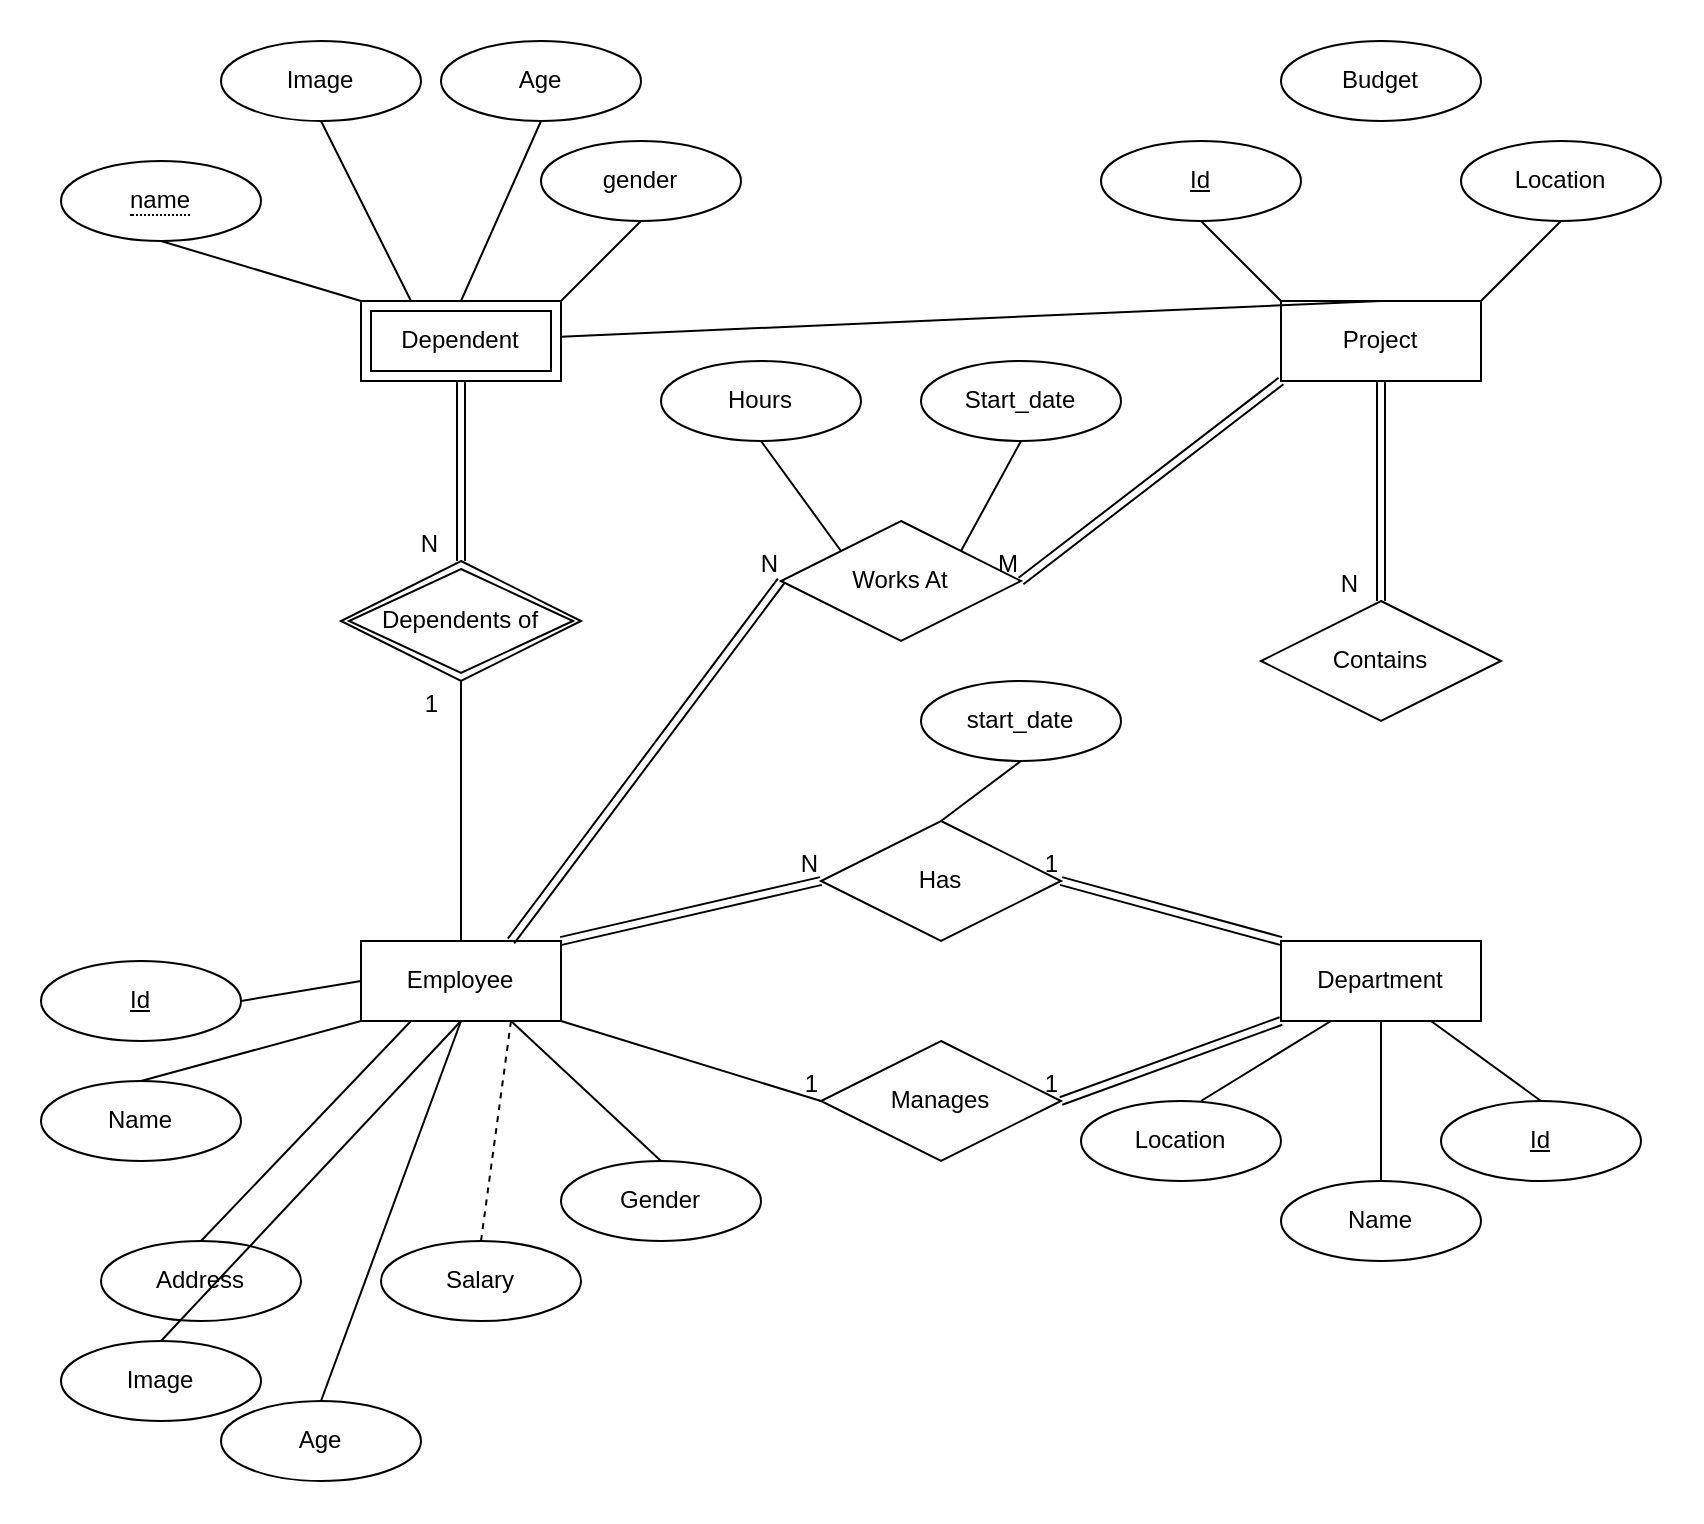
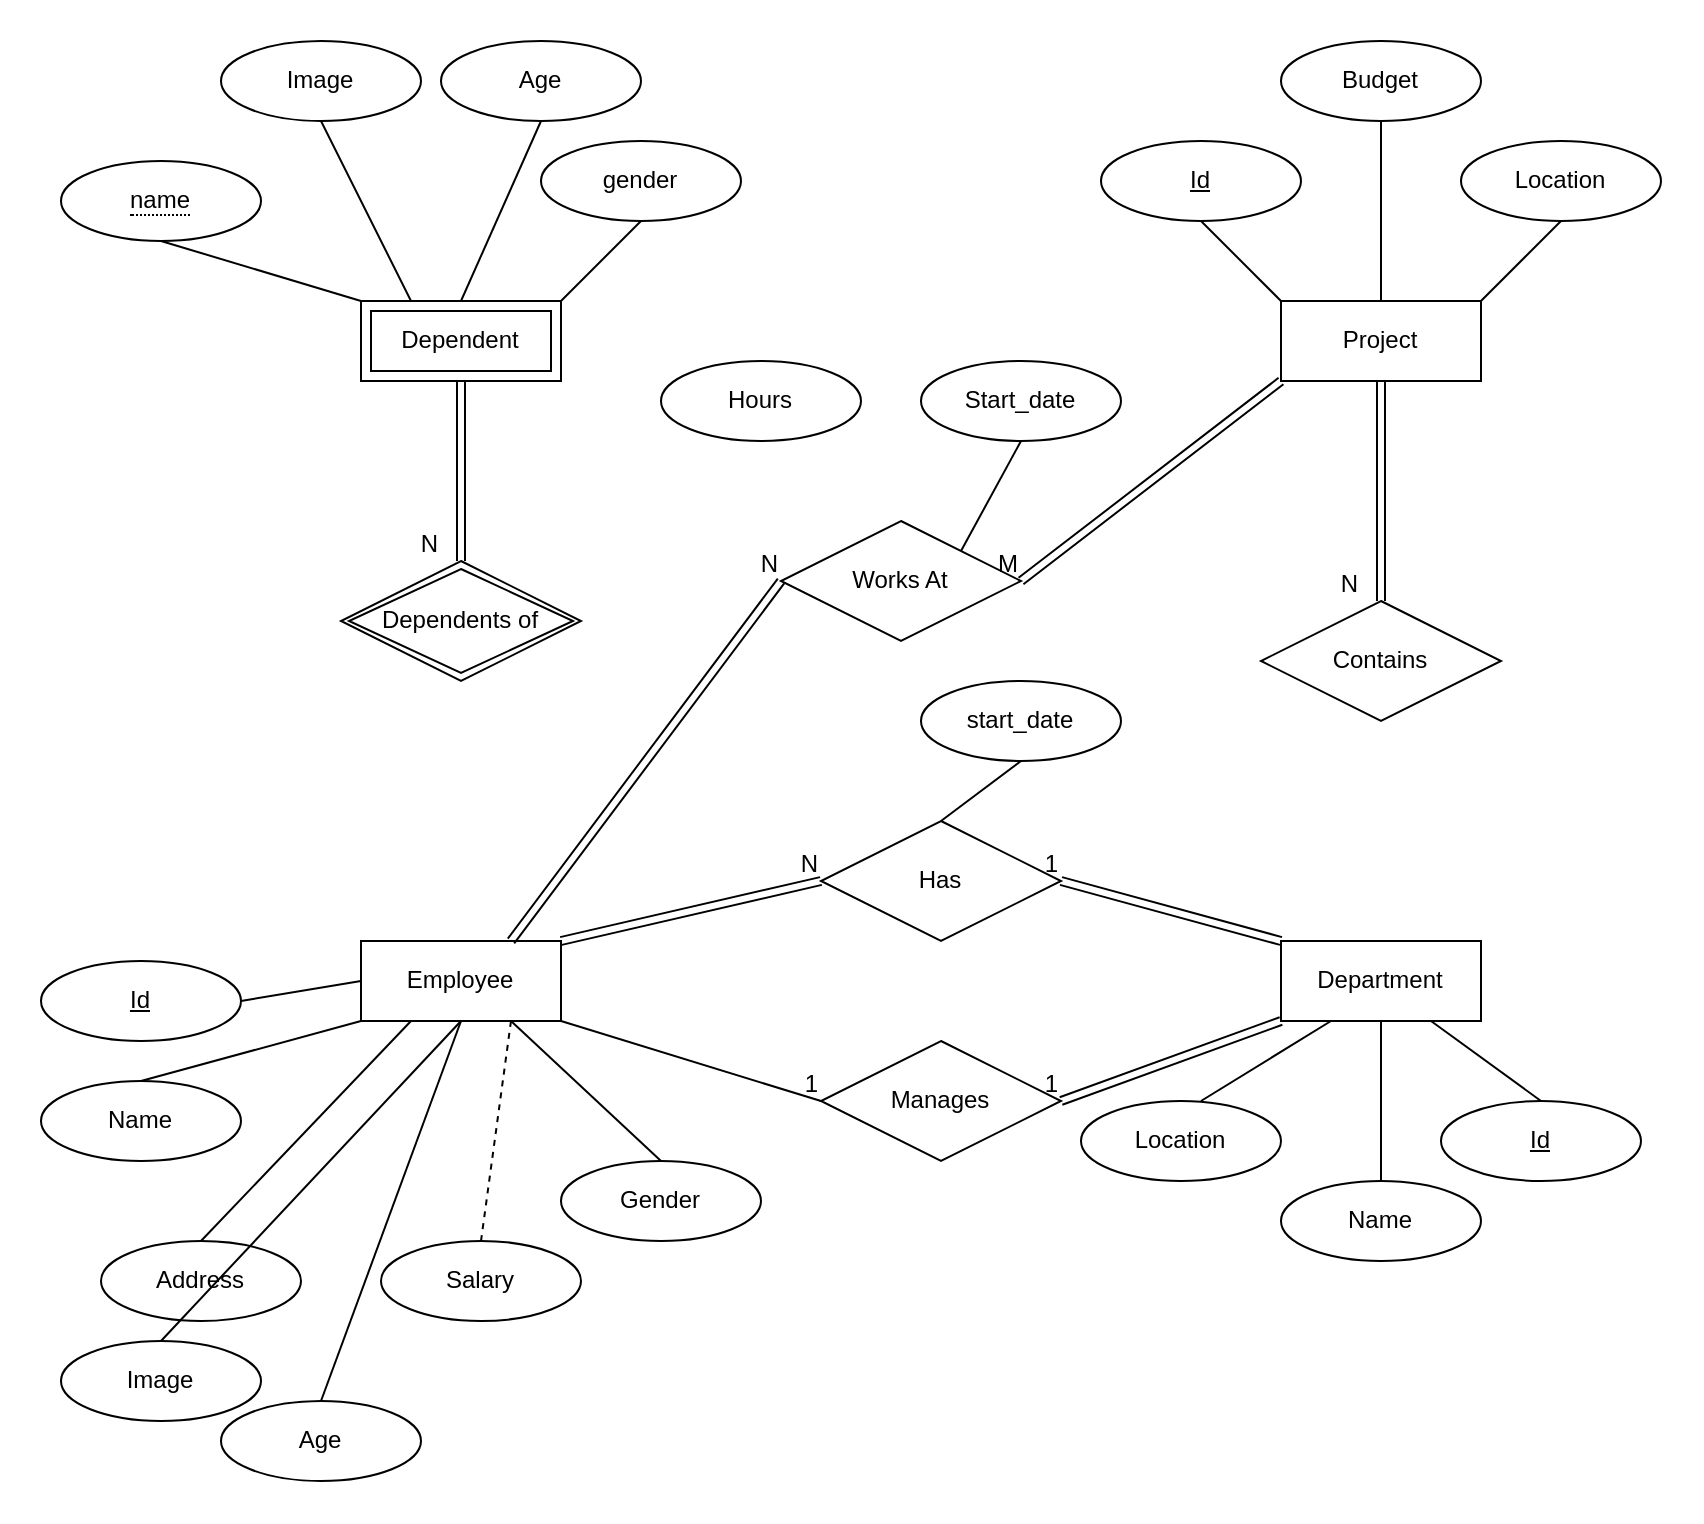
- <mxCell id="48" value="" style="endArrow=none;html=1;rounded=0;exitX=0.5;exitY=0;exitDx=0;exitDy=0;" parent="1" source="3" target="2" edge="1"><mxGeometry relative="1" as="geometry"><mxPoint x="691" y="140" as="sourcePoint" /><mxPoint x="700" y="400" as="targetPoint" /></mxGeometry></mxCell>
+ <mxCell id="48" value="" style="endArrow=none;html=1;rounded=0;entryX=0.5;entryY=1;entryDx=0;entryDy=0;exitX=0.5;exitY=0;exitDx=0;exitDy=0;" parent="1" source="3" target="11" edge="1"><mxGeometry relative="1" as="geometry"><mxPoint x="691" y="140" as="sourcePoint" /><mxPoint x="700" y="400" as="targetPoint" /></mxGeometry></mxCell>
- <mxCell id="50" value="" style="endArrow=none;html=1;rounded=0;exitX=0.5;exitY=1;exitDx=0;exitDy=0;entryX=0;entryY=0;entryDx=0;entryDy=0;" parent="1" source="49" target="51" edge="1"><mxGeometry relative="1" as="geometry"><mxPoint x="540" y="400" as="sourcePoint" /><mxPoint x="700" y="400" as="targetPoint" /></mxGeometry></mxCell>
- <mxCell id="57" value="" style="endArrow=none;html=1;rounded=0;exitX=0.5;exitY=0;exitDx=0;exitDy=0;entryX=0.5;entryY=1;entryDx=0;entryDy=0;" parent="1" source="5" target="56" edge="1"><mxGeometry relative="1" as="geometry"><mxPoint x="360" y="320" as="sourcePoint" /><mxPoint x="520" y="320" as="targetPoint" /></mxGeometry></mxCell>
- <mxCell id="58" value="1" style="resizable=0;html=1;whiteSpace=wrap;align=right;verticalAlign=bottom;" parent="57" connectable="0" vertex="1"><mxGeometry x="1" relative="1" as="geometry"><mxPoint x="-10" y="20" as="offset" /></mxGeometry></mxCell>
